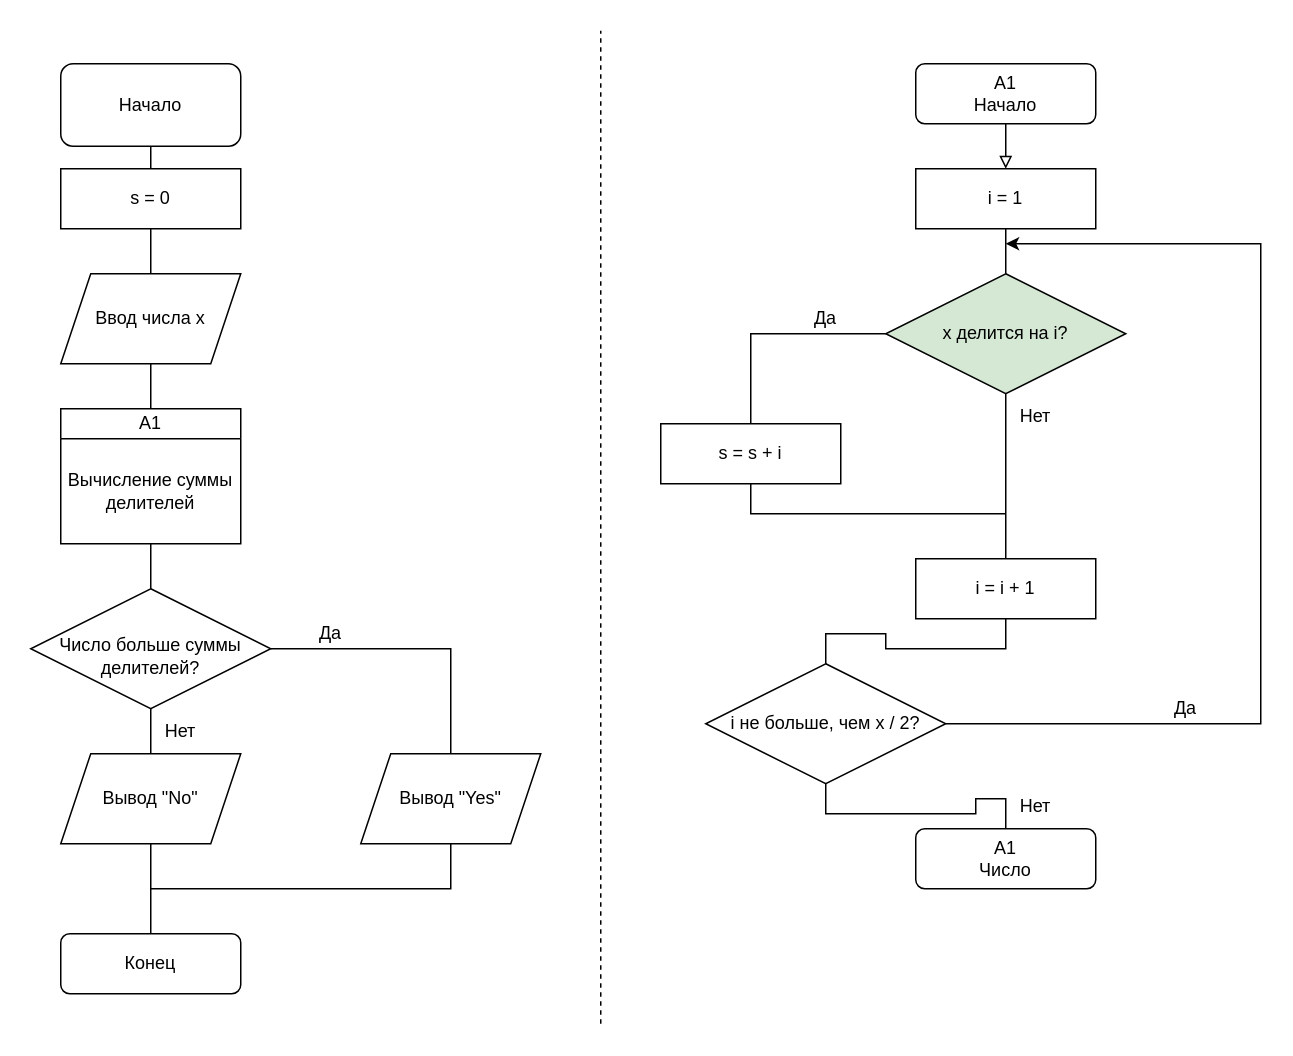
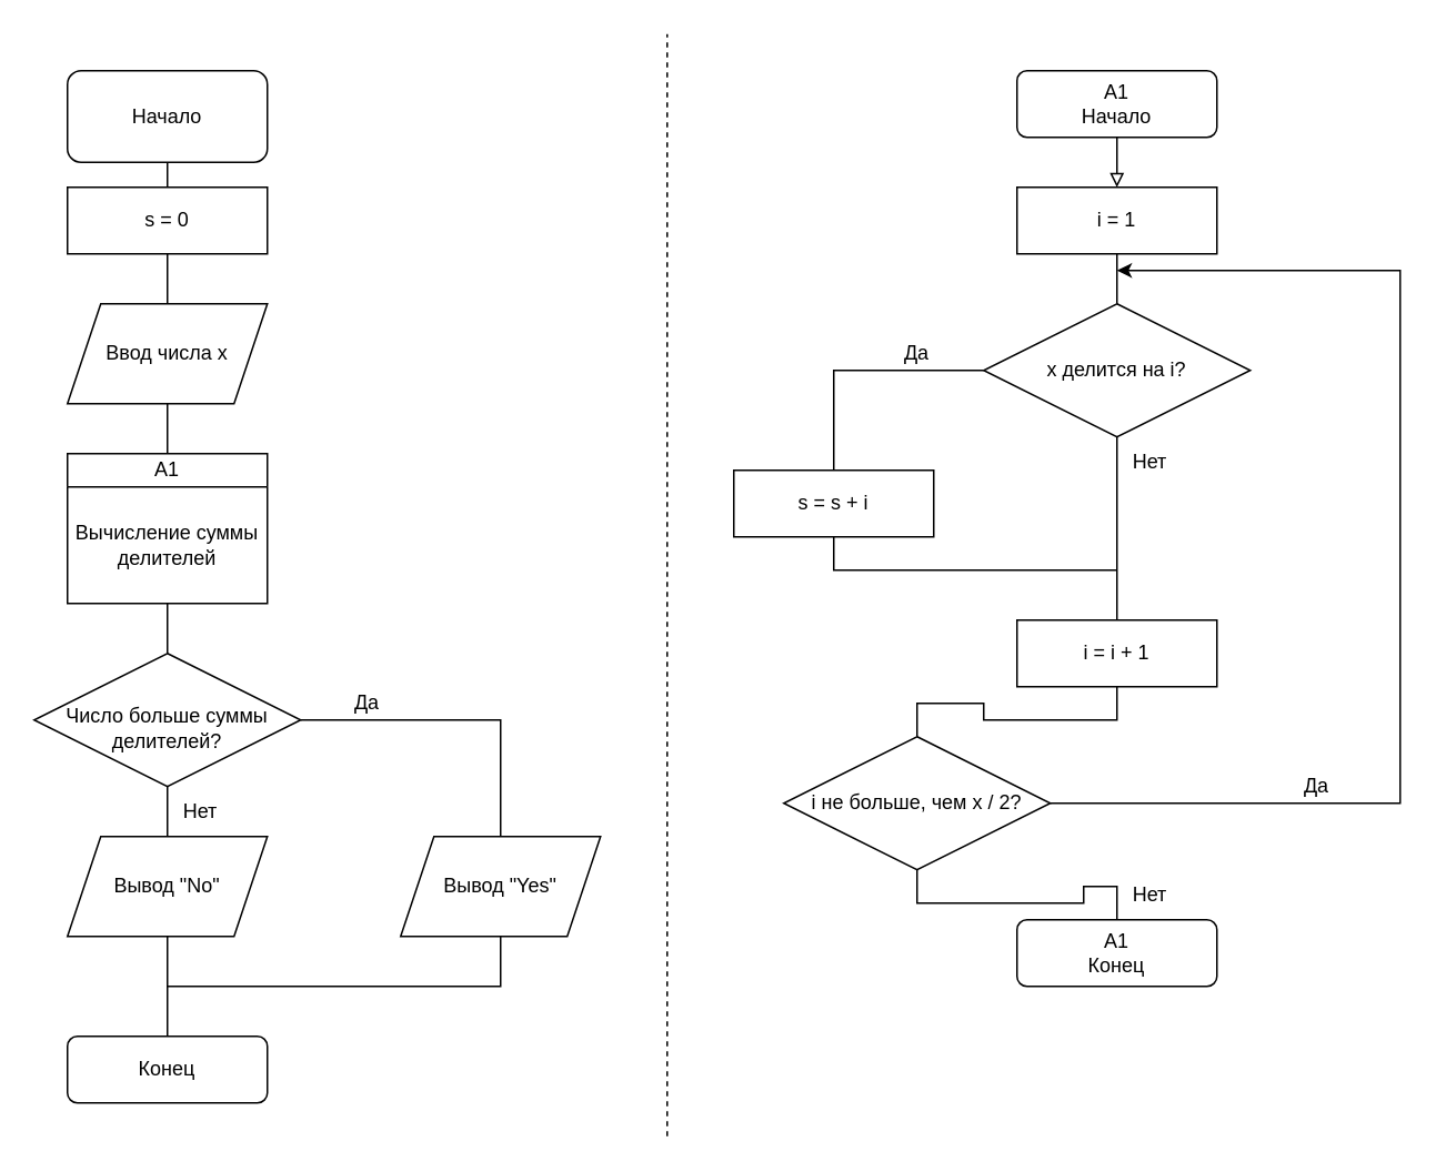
- <mxCell id="26" value="x делится на i?" style="rhombus;whiteSpace=wrap;html=1;fillColor=#d5e8d4;" vertex="1" parent="1"><mxGeometry x="590" y="182" width="160" height="80" as="geometry" /></mxCell>
+ <mxCell id="26" value="x делится на i?" style="rhombus;whiteSpace=wrap;html=1;" vertex="1" parent="1"><mxGeometry x="590" y="182" width="160" height="80" as="geometry" /></mxCell>
- <mxCell id="32" value="A1&lt;br&gt;Число" style="rounded=1;whiteSpace=wrap;html=1;" vertex="1" parent="1"><mxGeometry x="610" y="552" width="120" height="40" as="geometry" /></mxCell>
+ <mxCell id="32" value="A1&lt;br&gt;Конец" style="rounded=1;whiteSpace=wrap;html=1;" vertex="1" parent="1"><mxGeometry x="610" y="552" width="120" height="40" as="geometry" /></mxCell>
